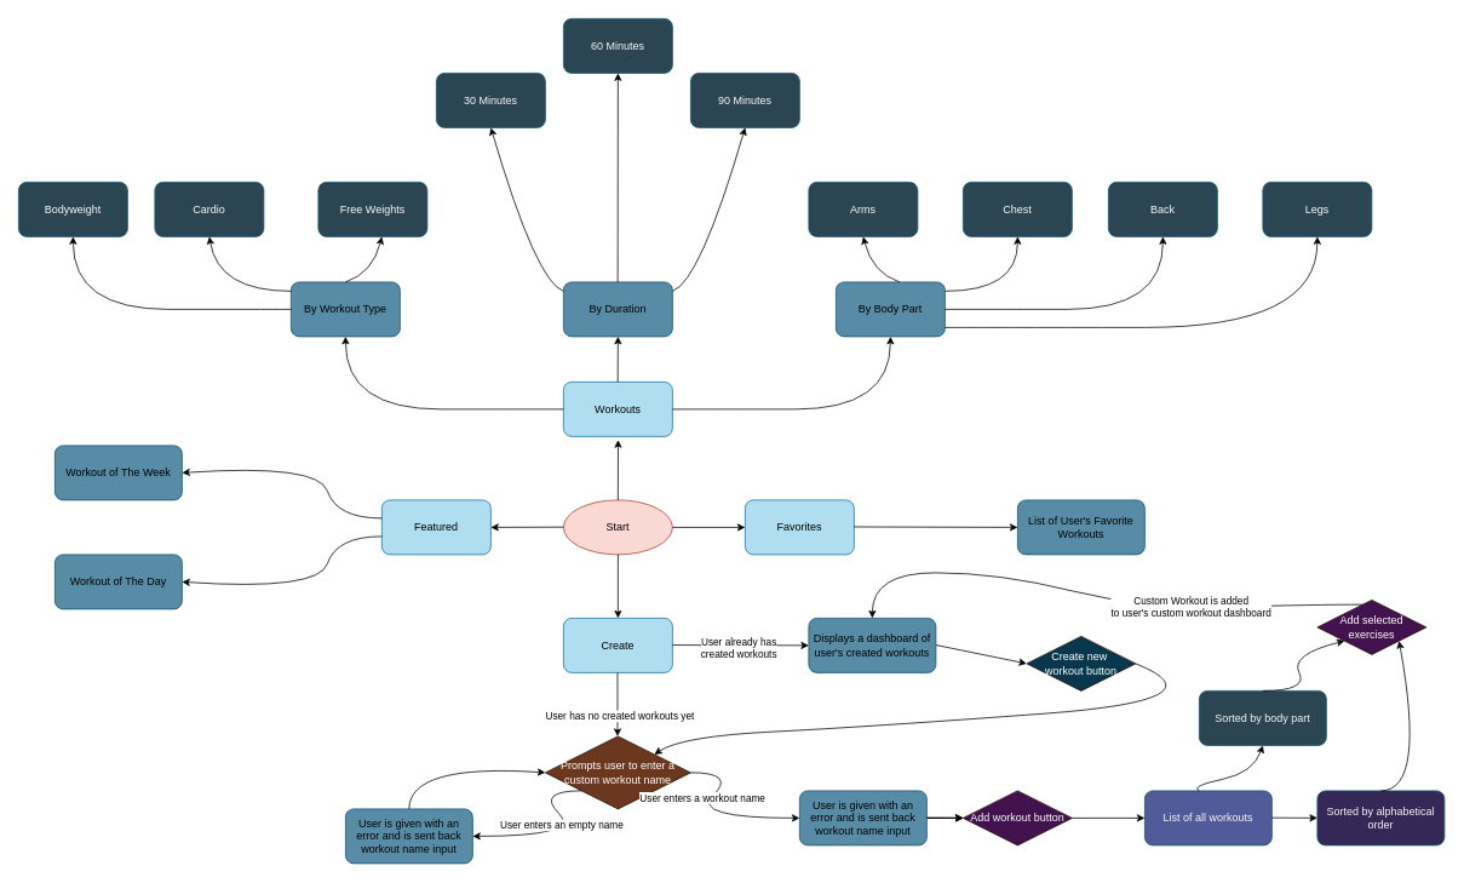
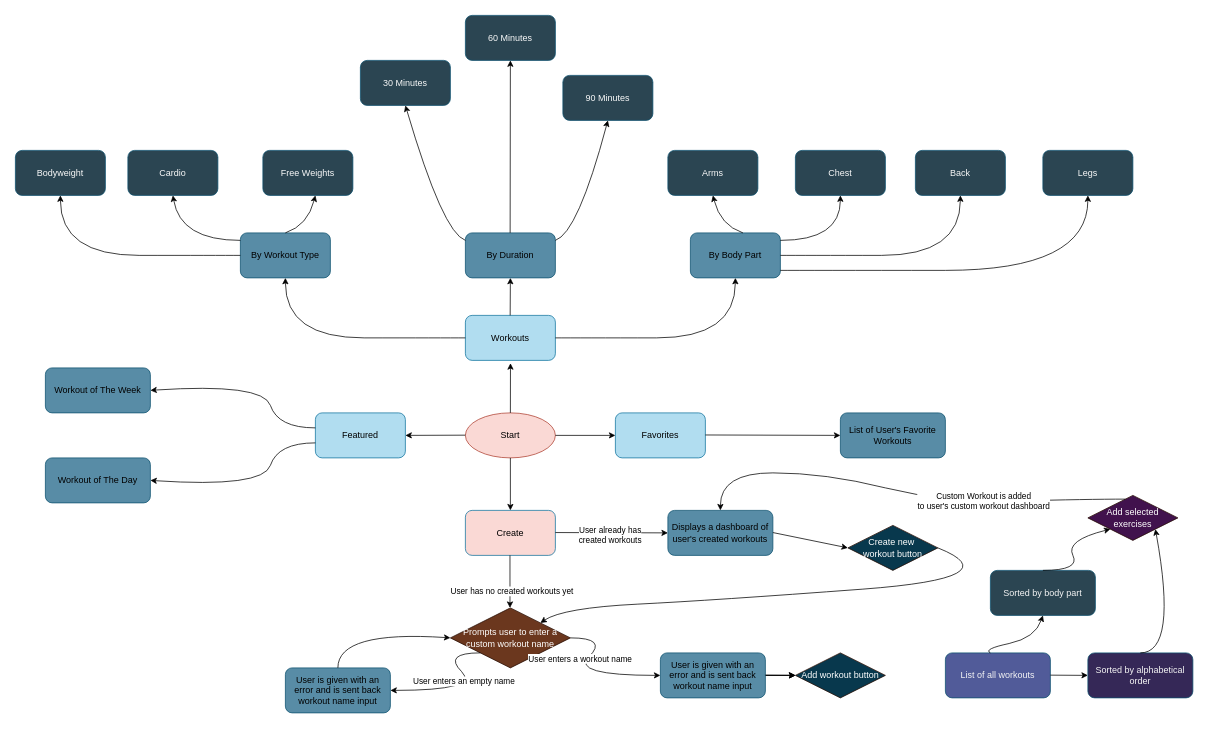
- <mxCell id="36" value="90 Minutes" style="rounded=1;whiteSpace=wrap;html=1;fillColor=#2B4552;strokeColor=#0B506E;fontColor=#FAFAFA;" vertex="1" parent="1"><mxGeometry x="760" y="80" width="120" height="60" as="geometry" /></mxCell>
+ <mxCell id="36" value="90 Minutes" style="rounded=1;whiteSpace=wrap;html=1;fillColor=#2B4552;strokeColor=#0B506E;fontColor=#FAFAFA;" vertex="1" parent="1"><mxGeometry x="750" y="100" width="120" height="60" as="geometry" /></mxCell>
- <mxCell id="10" value="Create" style="rounded=1;whiteSpace=wrap;html=1;fillColor=#b1ddf0;strokeColor=#10739e;" vertex="1" parent="1"><mxGeometry x="620" y="680" width="120" height="60" as="geometry" /></mxCell>
+ <mxCell id="10" value="Create" style="rounded=1;whiteSpace=wrap;html=1;fillColor=#fad9d5;strokeColor=#10739e;" vertex="1" parent="1"><mxGeometry x="620" y="680" width="120" height="60" as="geometry" /></mxCell>
- <mxCell id="55" value="Add workout button" style="rhombus;whiteSpace=wrap;html=1;fillColor=#41124d;strokeColor=#260B00;fontColor=#ffffff;aspect=fixed;" vertex="1" parent="1"><mxGeometry x="1060" y="870" width="120" height="60" as="geometry" /></mxCell>
+ <mxCell id="55" value="Add workout button" style="rhombus;whiteSpace=wrap;html=1;fillColor=#08384D;strokeColor=#260B00;fontColor=#ffffff;aspect=fixed;" vertex="1" parent="1"><mxGeometry x="1060" y="870" width="120" height="60" as="geometry" /></mxCell>
- <mxCell id="58" value="" style="endArrow=classic;html=1;rounded=0;entryX=0;entryY=0.5;entryDx=0;entryDy=0;exitX=1;exitY=0.5;exitDx=0;exitDy=0;" edge="1" parent="1" source="55" target="57"><mxGeometry width="50" height="50" relative="1" as="geometry"><mxPoint x="1190" y="899.6" as="sourcePoint" /><mxPoint x="1230" y="899.92" as="targetPoint" /></mxGeometry></mxCell>
